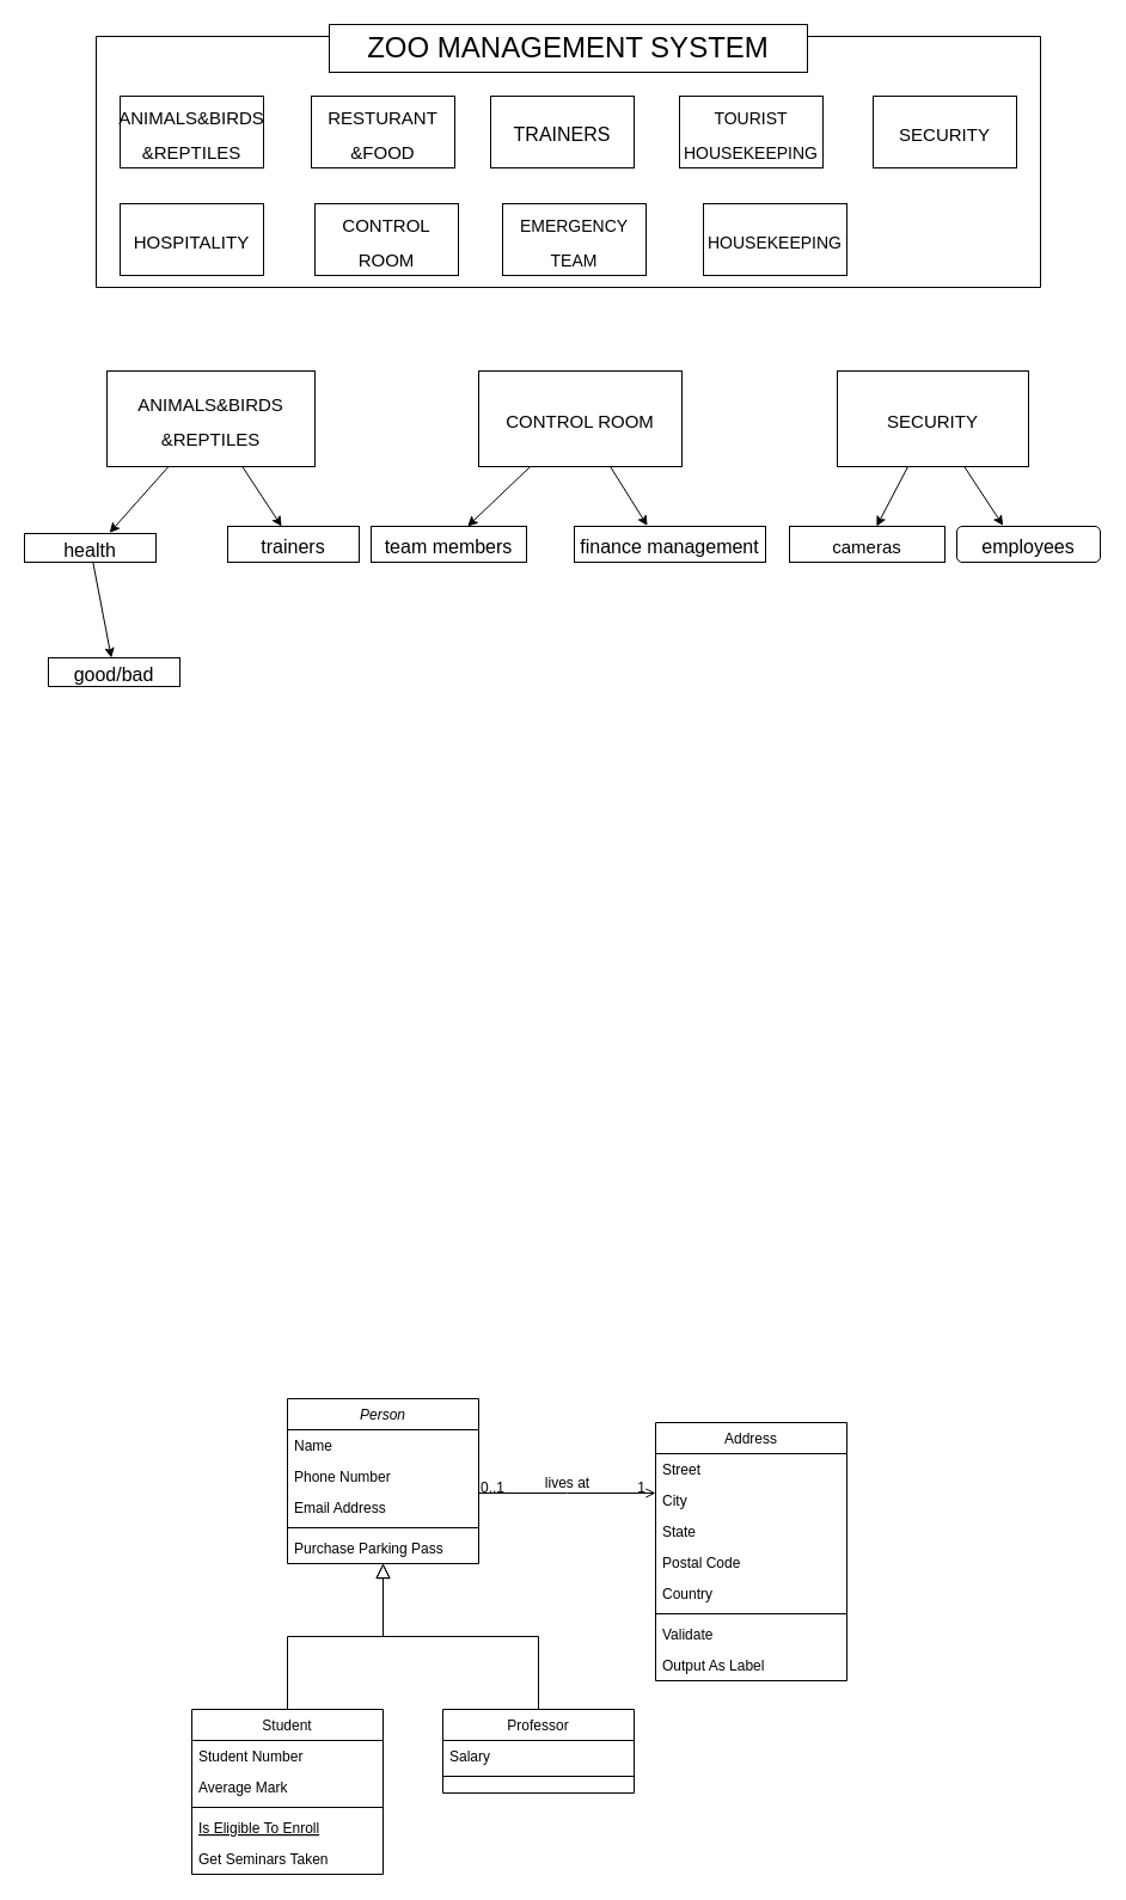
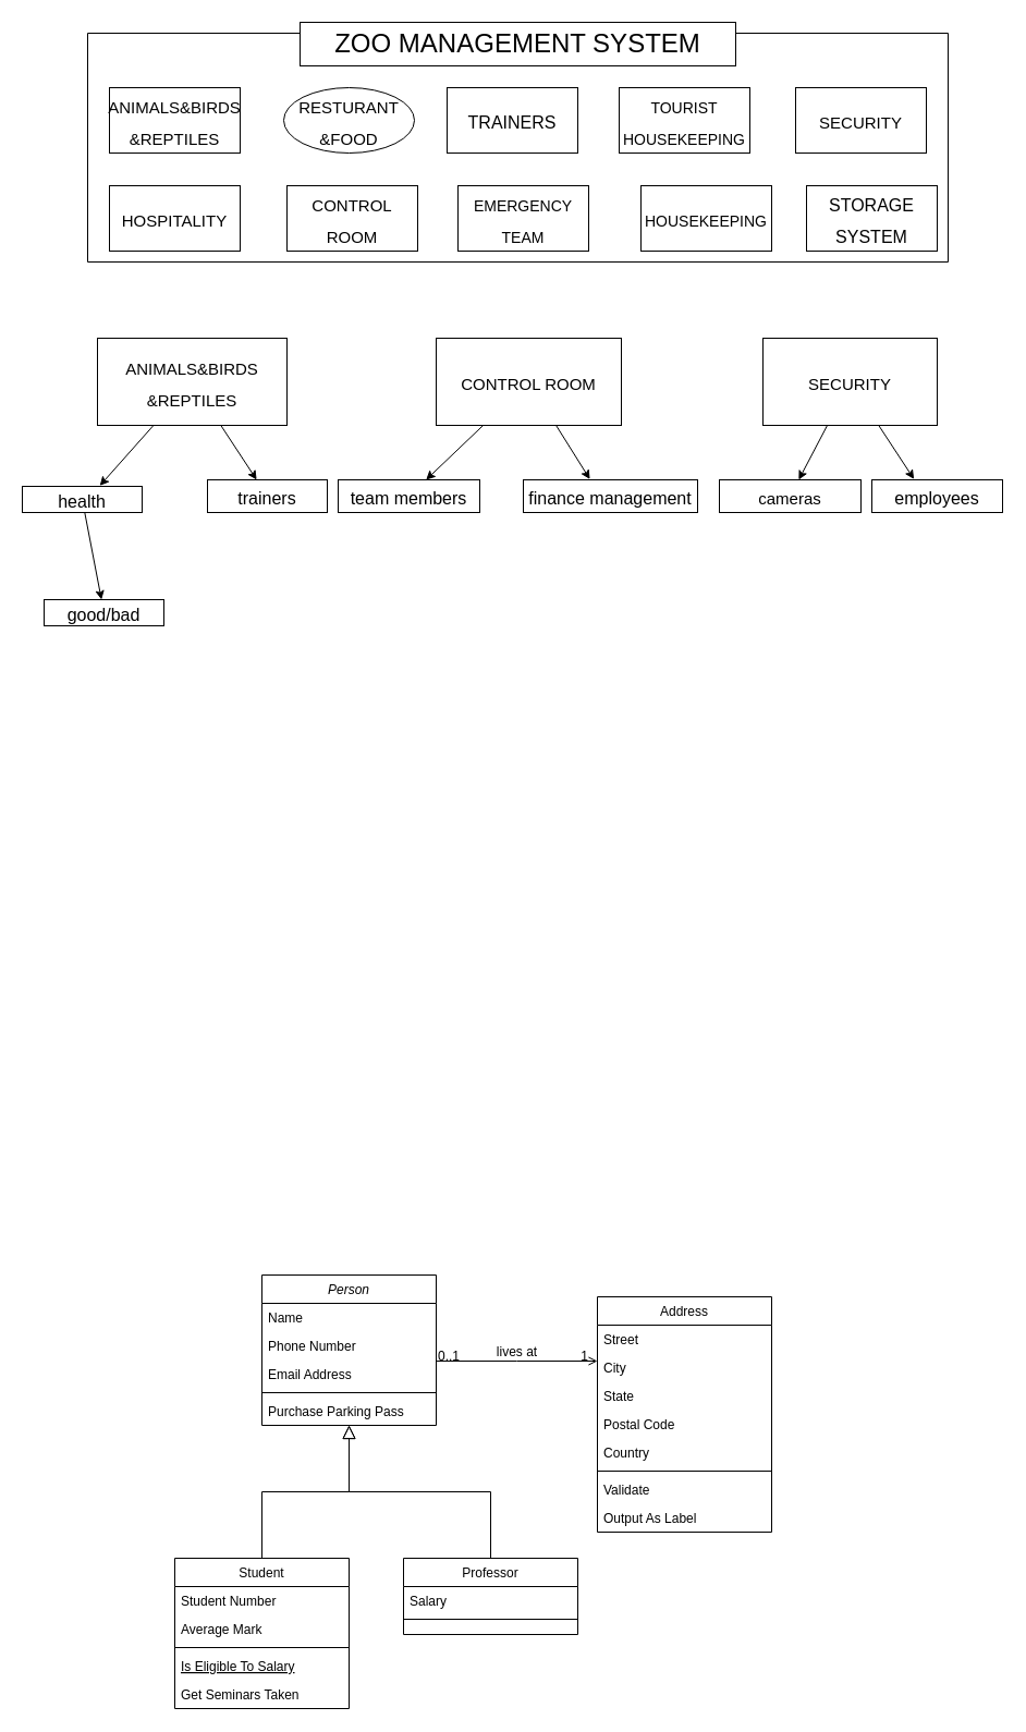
- <mxCell id="38" value="&lt;span style=&quot;font-size: 15px;&quot;&gt;RESTURANT&lt;br&gt;&amp;amp;FOOD&lt;br&gt;&lt;/span&gt;" style="rounded=0;whiteSpace=wrap;html=1;fontSize=24;" vertex="1" parent="1"><mxGeometry x="260" y="80" width="120" height="60" as="geometry" /></mxCell>
+ <mxCell id="38" value="&lt;span style=&quot;font-size: 15px;&quot;&gt;RESTURANT&lt;br&gt;&amp;amp;FOOD&lt;br&gt;&lt;/span&gt;" style="ellipse;whiteSpace=wrap;html=1;fontSize=24;" vertex="1" parent="1"><mxGeometry x="260" y="80" width="120" height="60" as="geometry" /></mxCell>
+ <mxCell id="41" value="&lt;font style=&quot;font-size: 16px;&quot;&gt;STORAGE SYSTEM&lt;/font&gt;" style="rounded=0;whiteSpace=wrap;html=1;fontSize=24;" vertex="1" parent="1"><mxGeometry x="740" y="170" width="120" height="60" as="geometry" /></mxCell>
- <mxCell id="59" value="&lt;span style=&quot;font-size: 16px;&quot;&gt;employees&lt;/span&gt;" style="whiteSpace=wrap;html=1;fontSize=24;rounded=1;" vertex="1" parent="1"><mxGeometry x="800" y="440" width="120" height="30" as="geometry" /></mxCell>
+ <mxCell id="59" value="&lt;span style=&quot;font-size: 16px;&quot;&gt;employees&lt;/span&gt;" style="rounded=0;whiteSpace=wrap;html=1;fontSize=24;" vertex="1" parent="1"><mxGeometry x="800" y="440" width="120" height="30" as="geometry" /></mxCell>
- <mxCell id="12" value="Is Eligible To Enroll" style="text;align=left;verticalAlign=top;spacingLeft=4;spacingRight=4;overflow=hidden;rotatable=0;points=[[0,0.5],[1,0.5]];portConstraint=eastwest;fontStyle=4" parent="8" vertex="1"><mxGeometry y="86" width="160" height="26" as="geometry" /></mxCell>
+ <mxCell id="12" value="Is Eligible To Salary" style="text;align=left;verticalAlign=top;spacingLeft=4;spacingRight=4;overflow=hidden;rotatable=0;points=[[0,0.5],[1,0.5]];portConstraint=eastwest;fontStyle=4" parent="8" vertex="1"><mxGeometry y="86" width="160" height="26" as="geometry" /></mxCell>
